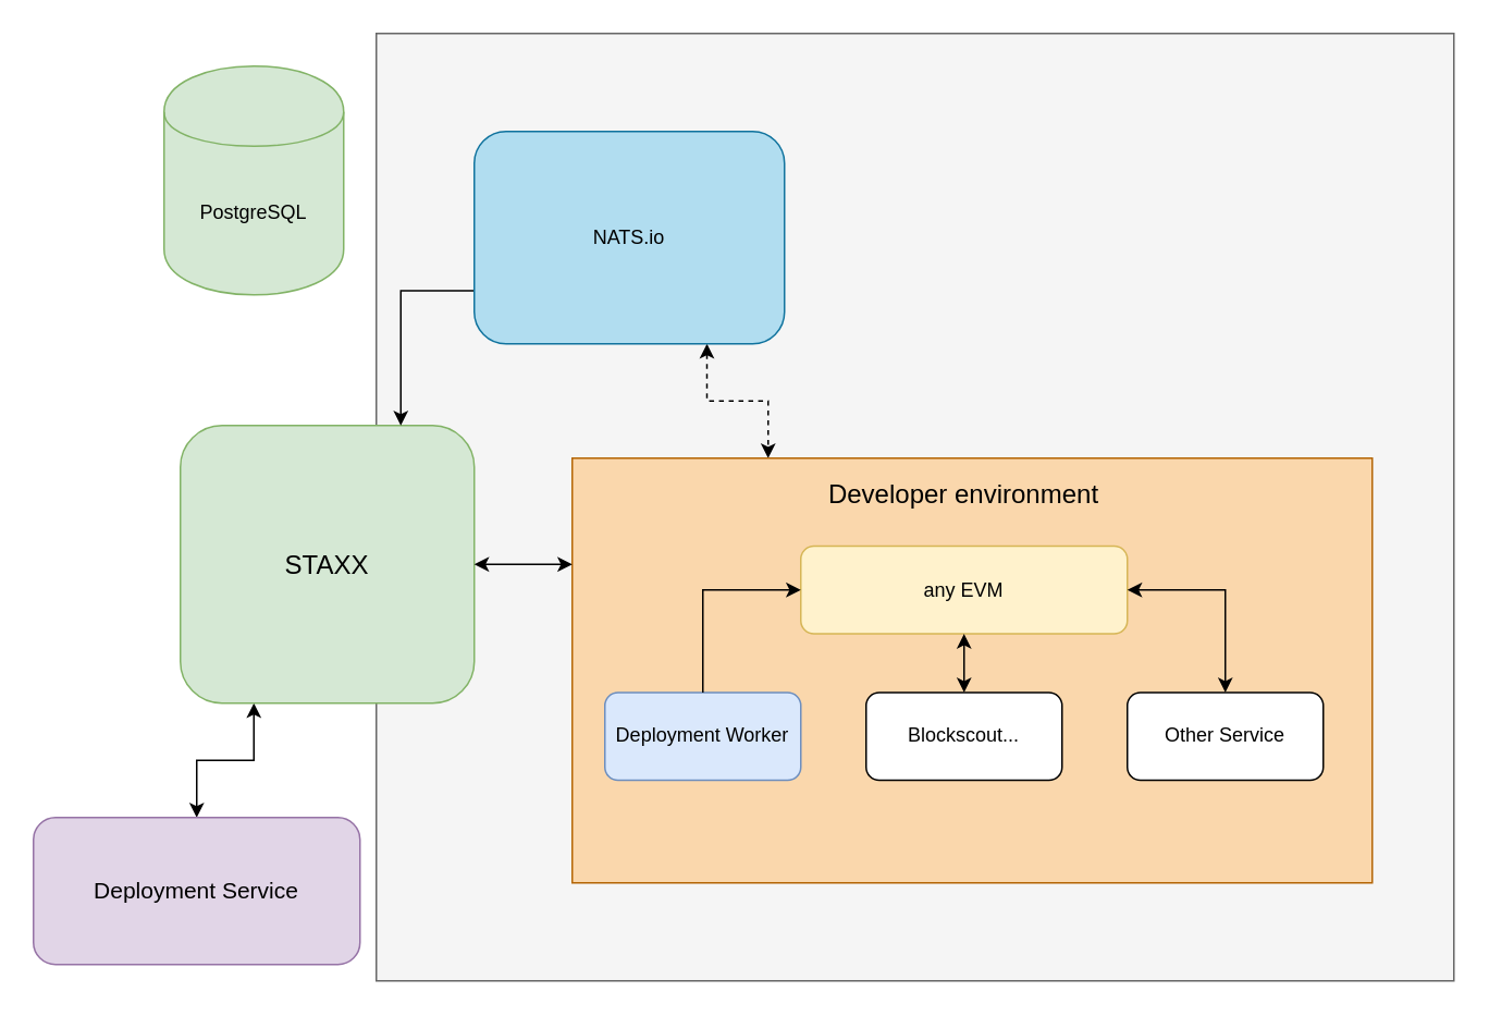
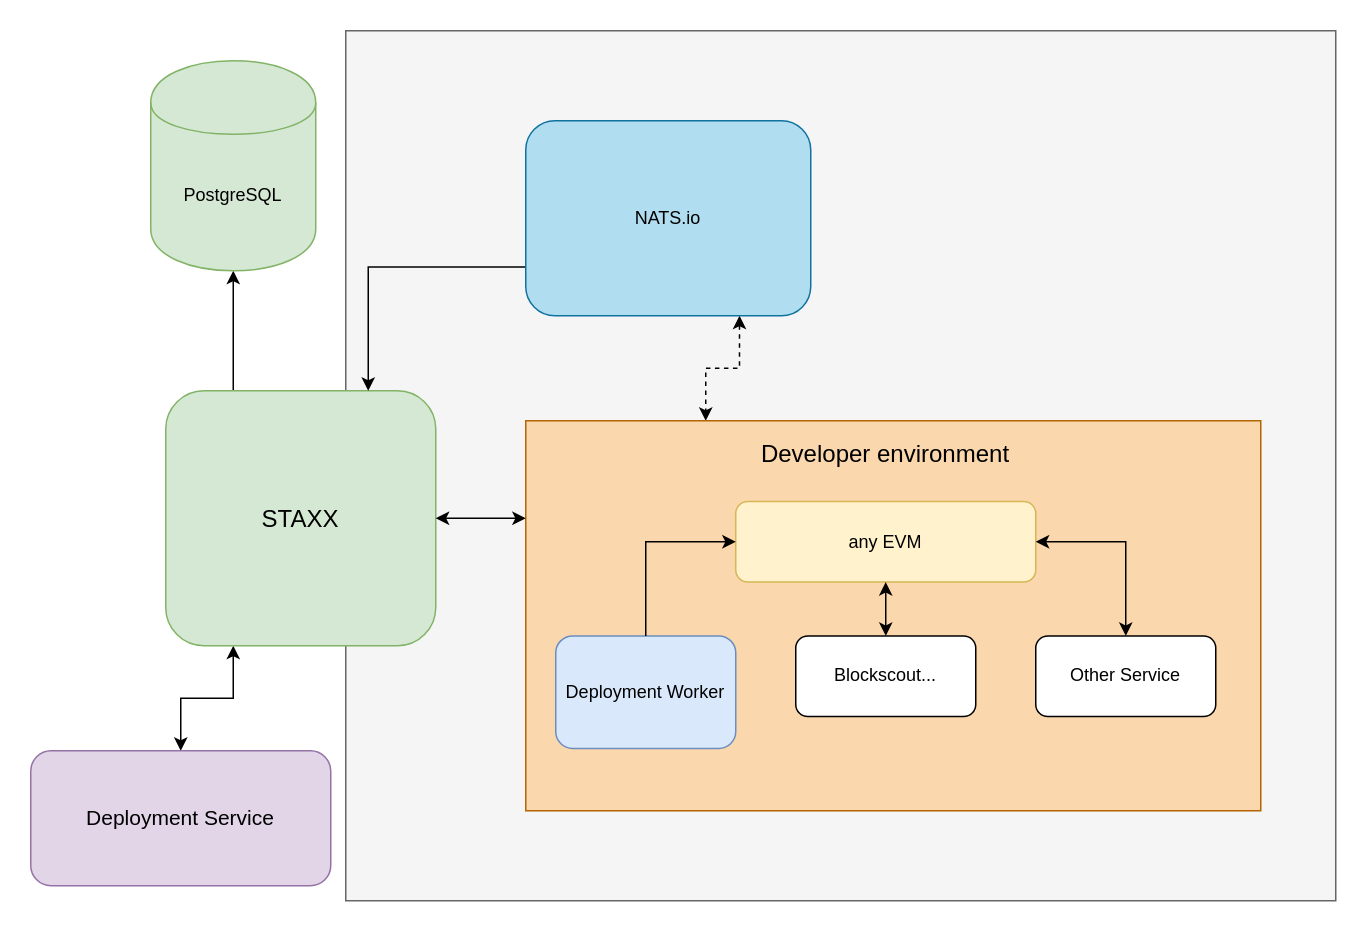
- <mxCell id="9" value="NATS.io" style="rounded=1;whiteSpace=wrap;html=1;fillColor=#b1ddf0;strokeColor=#10739e;" vertex="1" parent="1"><mxGeometry x="290" y="80" width="190" height="130" as="geometry" /></mxCell>
+ <mxCell id="9" value="NATS.io" style="rounded=1;whiteSpace=wrap;html=1;fillColor=#b1ddf0;strokeColor=#10739e;" vertex="1" parent="1"><mxGeometry x="350" y="80" width="190" height="130" as="geometry" /></mxCell>
+ <mxCell id="4" style="edgeStyle=orthogonalEdgeStyle;rounded=0;orthogonalLoop=1;jettySize=auto;html=1;exitX=0.25;exitY=0;exitDx=0;exitDy=0;entryX=0.5;entryY=1;entryDx=0;entryDy=0;" edge="1" parent="1" source="5" target="10"><mxGeometry relative="1" as="geometry" /></mxCell>
- <mxCell id="13" value="Deployment Worker" style="rounded=1;whiteSpace=wrap;html=1;fillColor=#dae8fc;strokeColor=#6c8ebf;" parent="11" vertex="1"><mxGeometry x="20" y="143.448" width="120" height="53.793" as="geometry" /></mxCell>
+ <mxCell id="13" value="Deployment Worker" style="rounded=1;whiteSpace=wrap;html=1;fillColor=#dae8fc;strokeColor=#6c8ebf;" parent="11" vertex="1"><mxGeometry x="20" y="143.448" width="120" height="75" as="geometry" /></mxCell>
